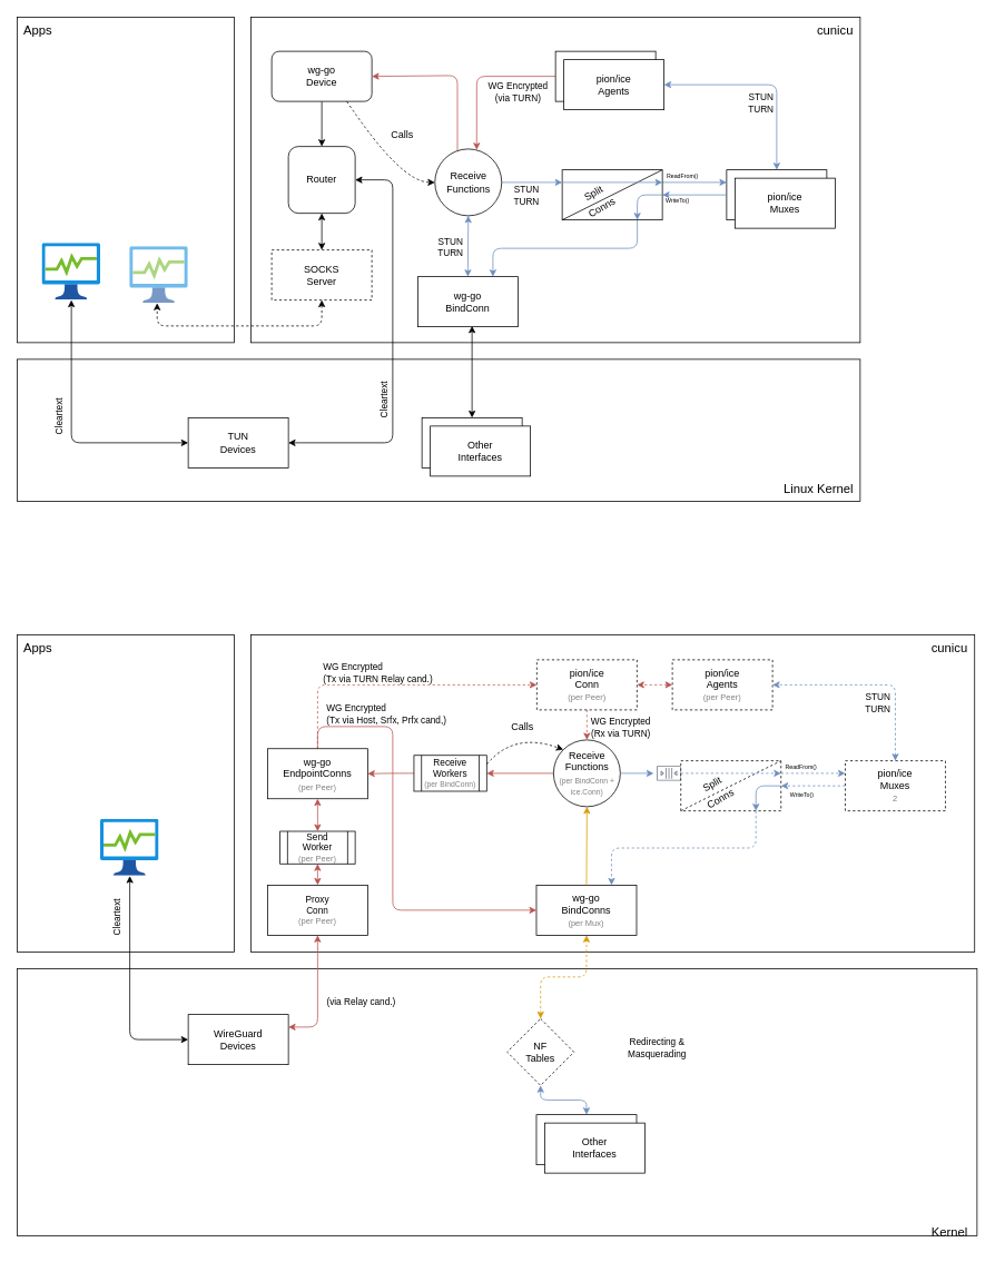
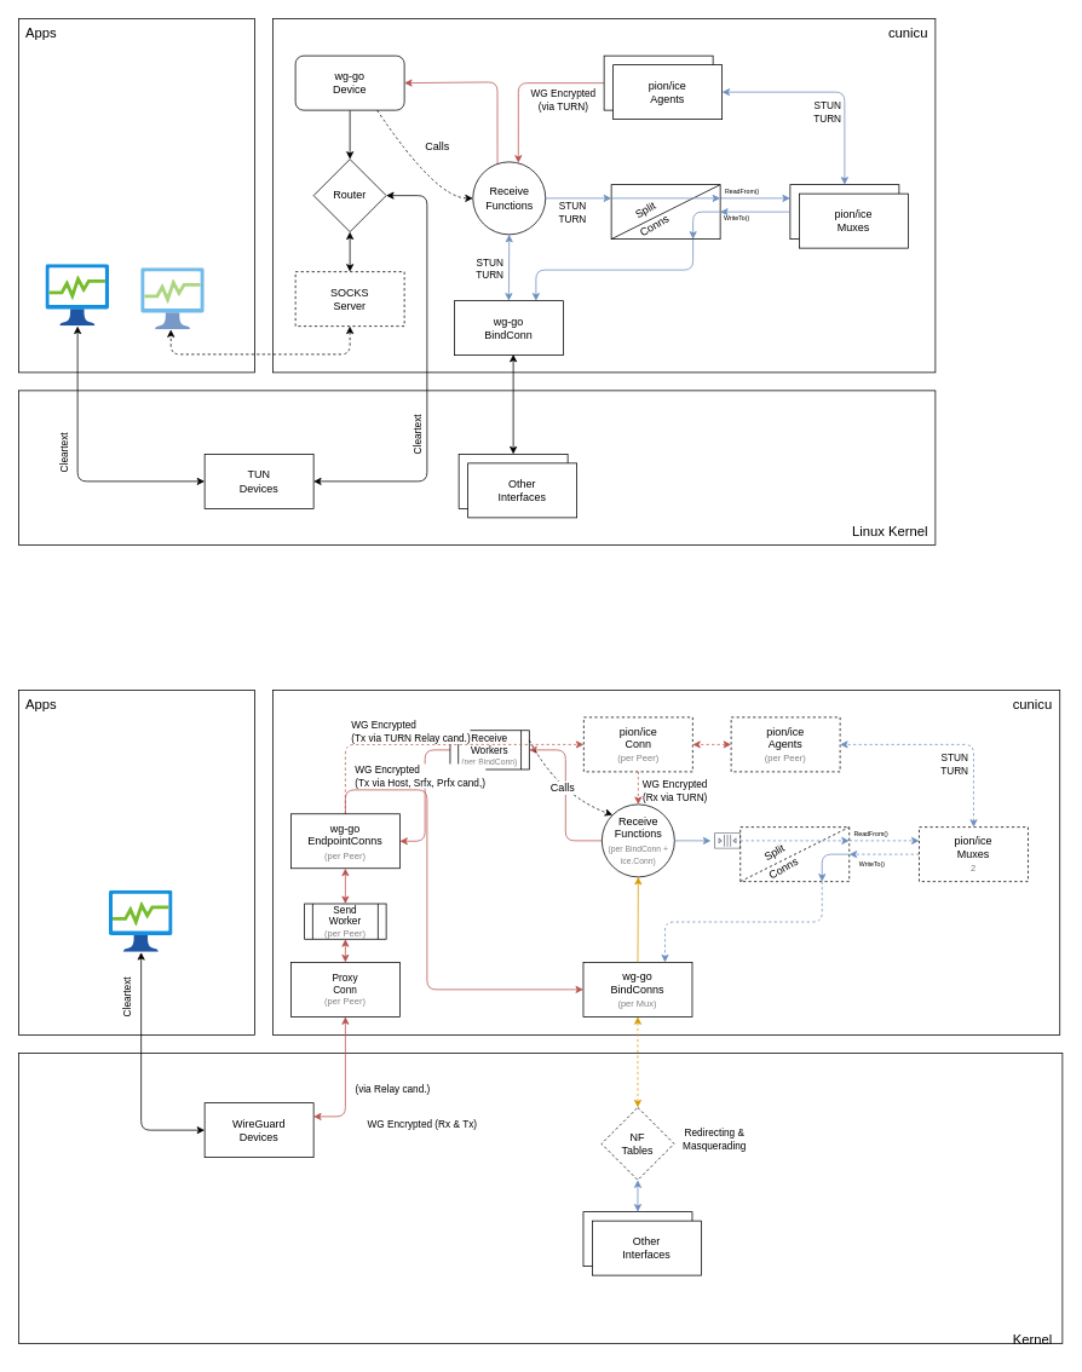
- <mxCell id="84" value="Router" style="whiteSpace=wrap;html=1;labelBackgroundColor=none;fontSize=12;rounded=1;" parent="1" vertex="1"><mxGeometry x="345" y="175" width="80" height="80" as="geometry" /></mxCell>
+ <mxCell id="84" value="Router" style="rhombus;whiteSpace=wrap;html=1;labelBackgroundColor=none;fontSize=12;" parent="1" vertex="1"><mxGeometry x="345" y="175" width="80" height="80" as="geometry" /></mxCell>
- <mxCell id="49" value="Receive&lt;br&gt;Workers&lt;br&gt;&lt;span style=&quot;color: rgb(128 , 128 , 128)&quot;&gt;&lt;font style=&quot;font-size: 9px&quot;&gt;(per BindConn)&lt;/font&gt;&lt;/span&gt;" style="shape=process;whiteSpace=wrap;html=1;backgroundOutline=1;labelBackgroundColor=none;fontSize=11;" parent="1" vertex="1"><mxGeometry x="495.43" y="904.5" width="87.14" height="43" as="geometry" /></mxCell>
+ <mxCell id="49" value="Receive&lt;br&gt;Workers&lt;br&gt;&lt;span style=&quot;color: rgb(128 , 128 , 128)&quot;&gt;&lt;font style=&quot;font-size: 9px&quot;&gt;(per BindConn)&lt;/font&gt;&lt;/span&gt;" style="shape=process;whiteSpace=wrap;html=1;backgroundOutline=1;labelBackgroundColor=none;fontSize=11;" parent="1" vertex="1"><mxGeometry x="495.43" y="804.5" width="87.14" height="43" as="geometry" /></mxCell>
+ <mxCell id="90" value="&lt;span style=&quot;font-family: &amp;#34;helvetica&amp;#34; ; font-size: 11px ; background-color: rgb(255 , 255 , 255)&quot;&gt;WG Encrypted (Rx &amp;amp; Tx)&lt;/span&gt;" style="text;html=1;strokeColor=none;fillColor=none;align=center;verticalAlign=middle;whiteSpace=wrap;rounded=0;dashed=1;labelBackgroundColor=none;fontSize=12;opacity=60;" parent="1" vertex="1"><mxGeometry x="400" y="1223" width="130" height="30" as="geometry" /></mxCell>
- <mxCell id="15" value="NF&lt;br&gt;Tables" style="rhombus;whiteSpace=wrap;html=1;labelBackgroundColor=none;dashed=1;" parent="1" vertex="1"><mxGeometry x="607.14" y="1220" width="80" height="80" as="geometry" /></mxCell>
+ <mxCell id="15" value="NF&lt;br&gt;Tables" style="rhombus;whiteSpace=wrap;html=1;labelBackgroundColor=none;dashed=1;" parent="1" vertex="1"><mxGeometry x="662.14" y="1220" width="80" height="80" as="geometry" /></mxCell>
